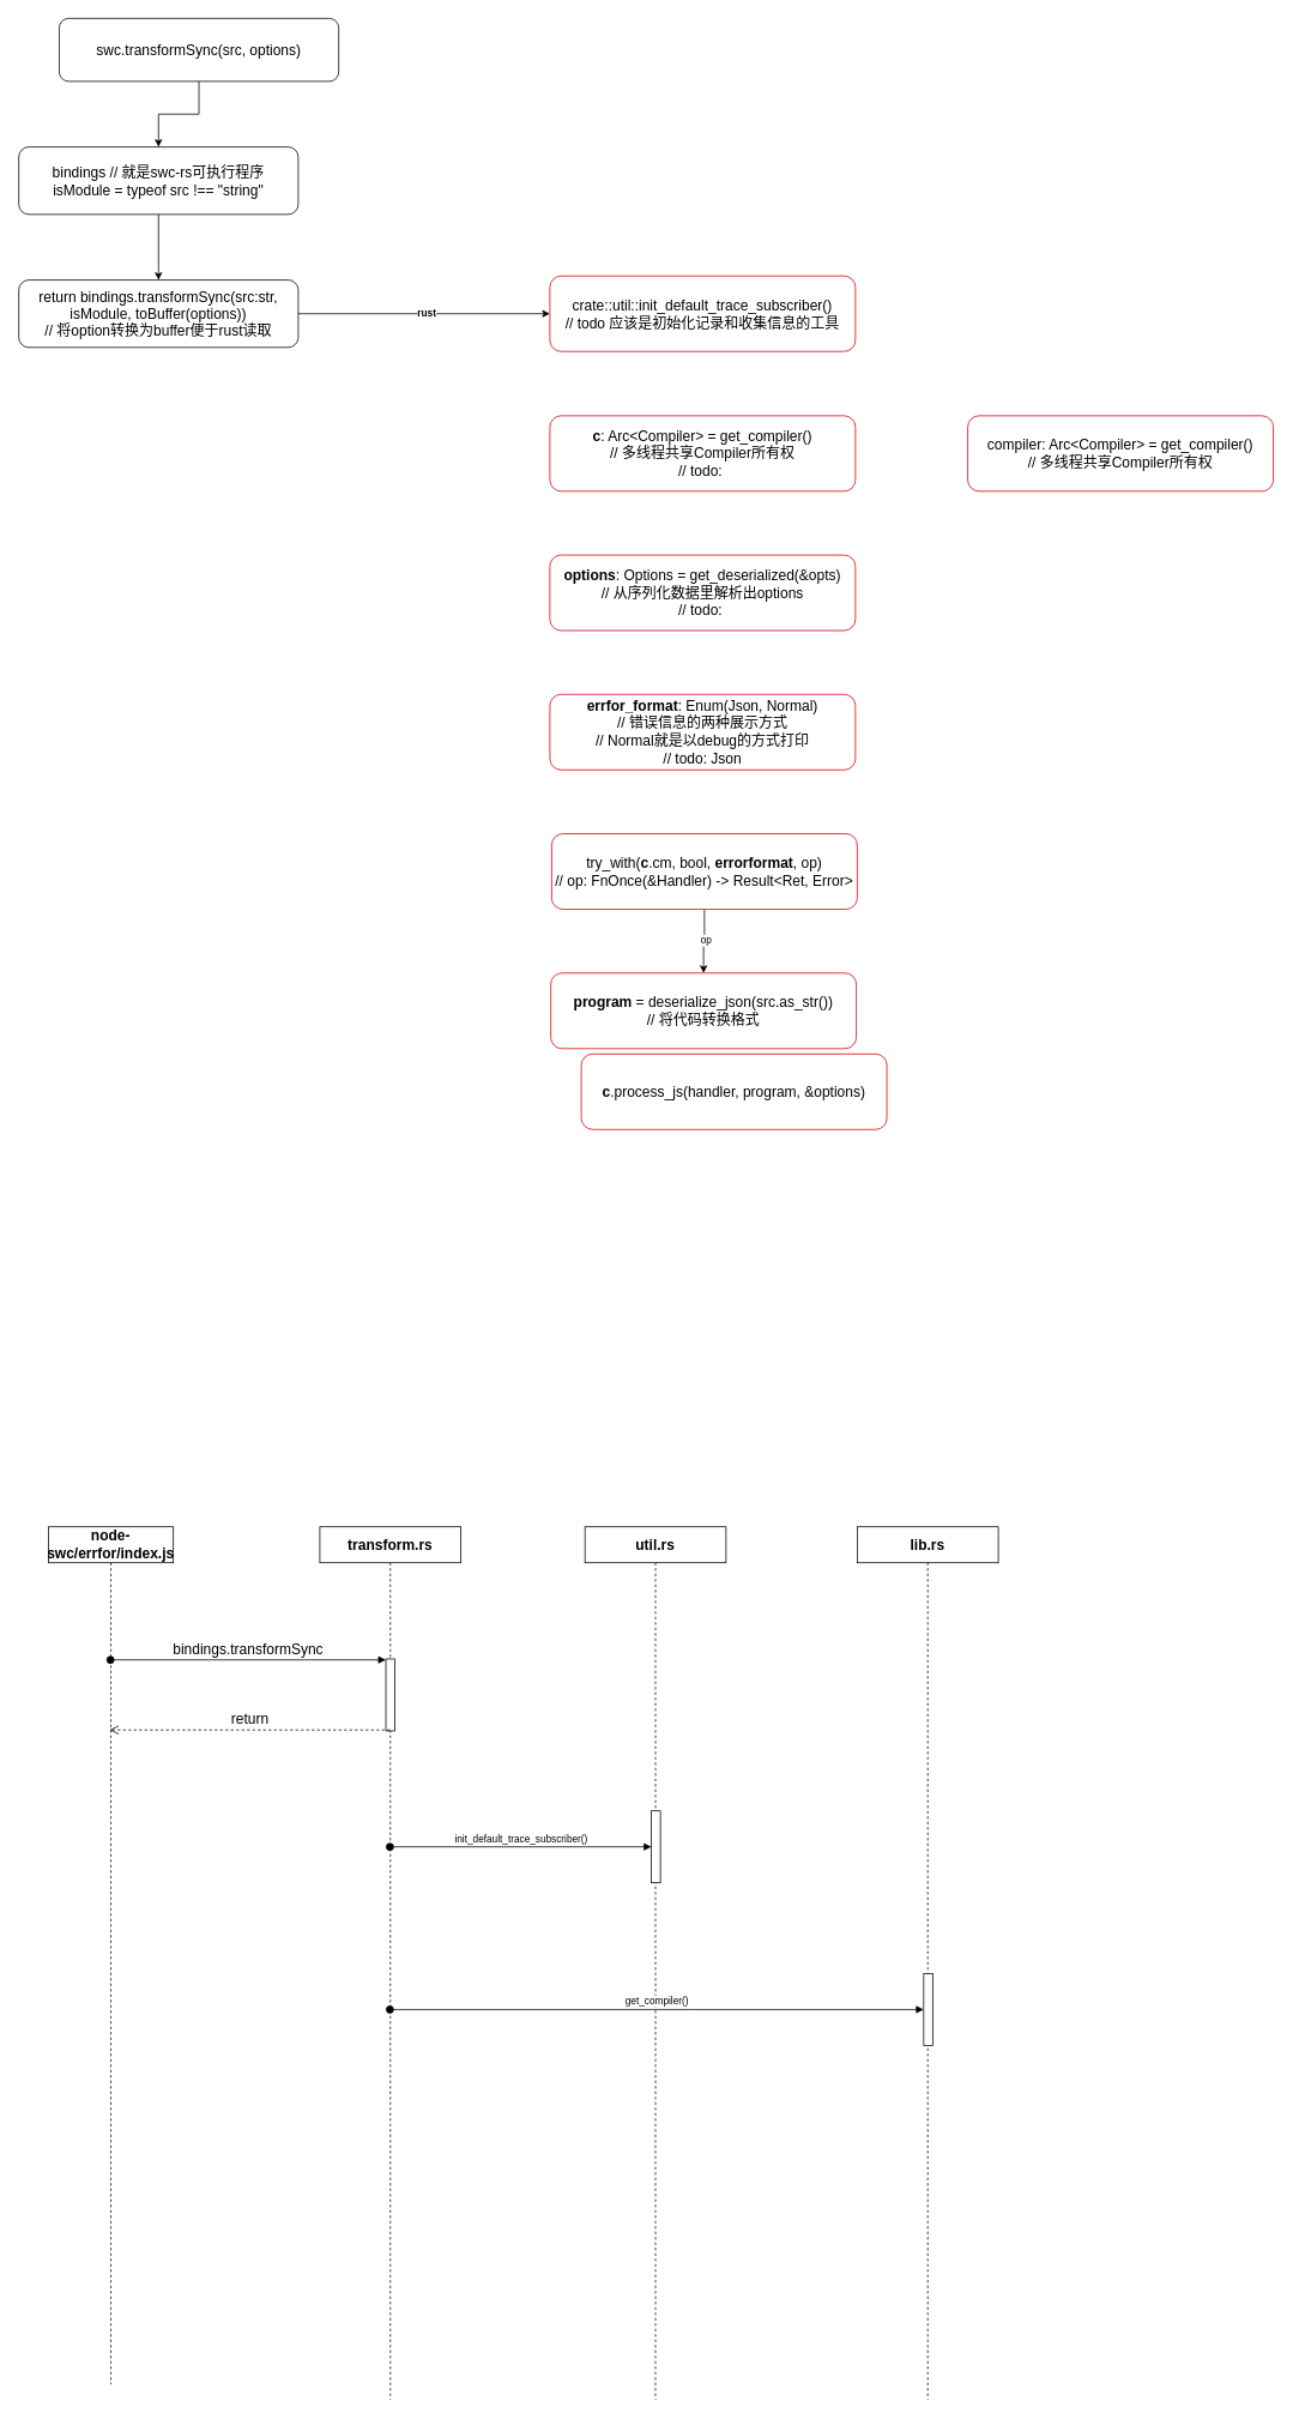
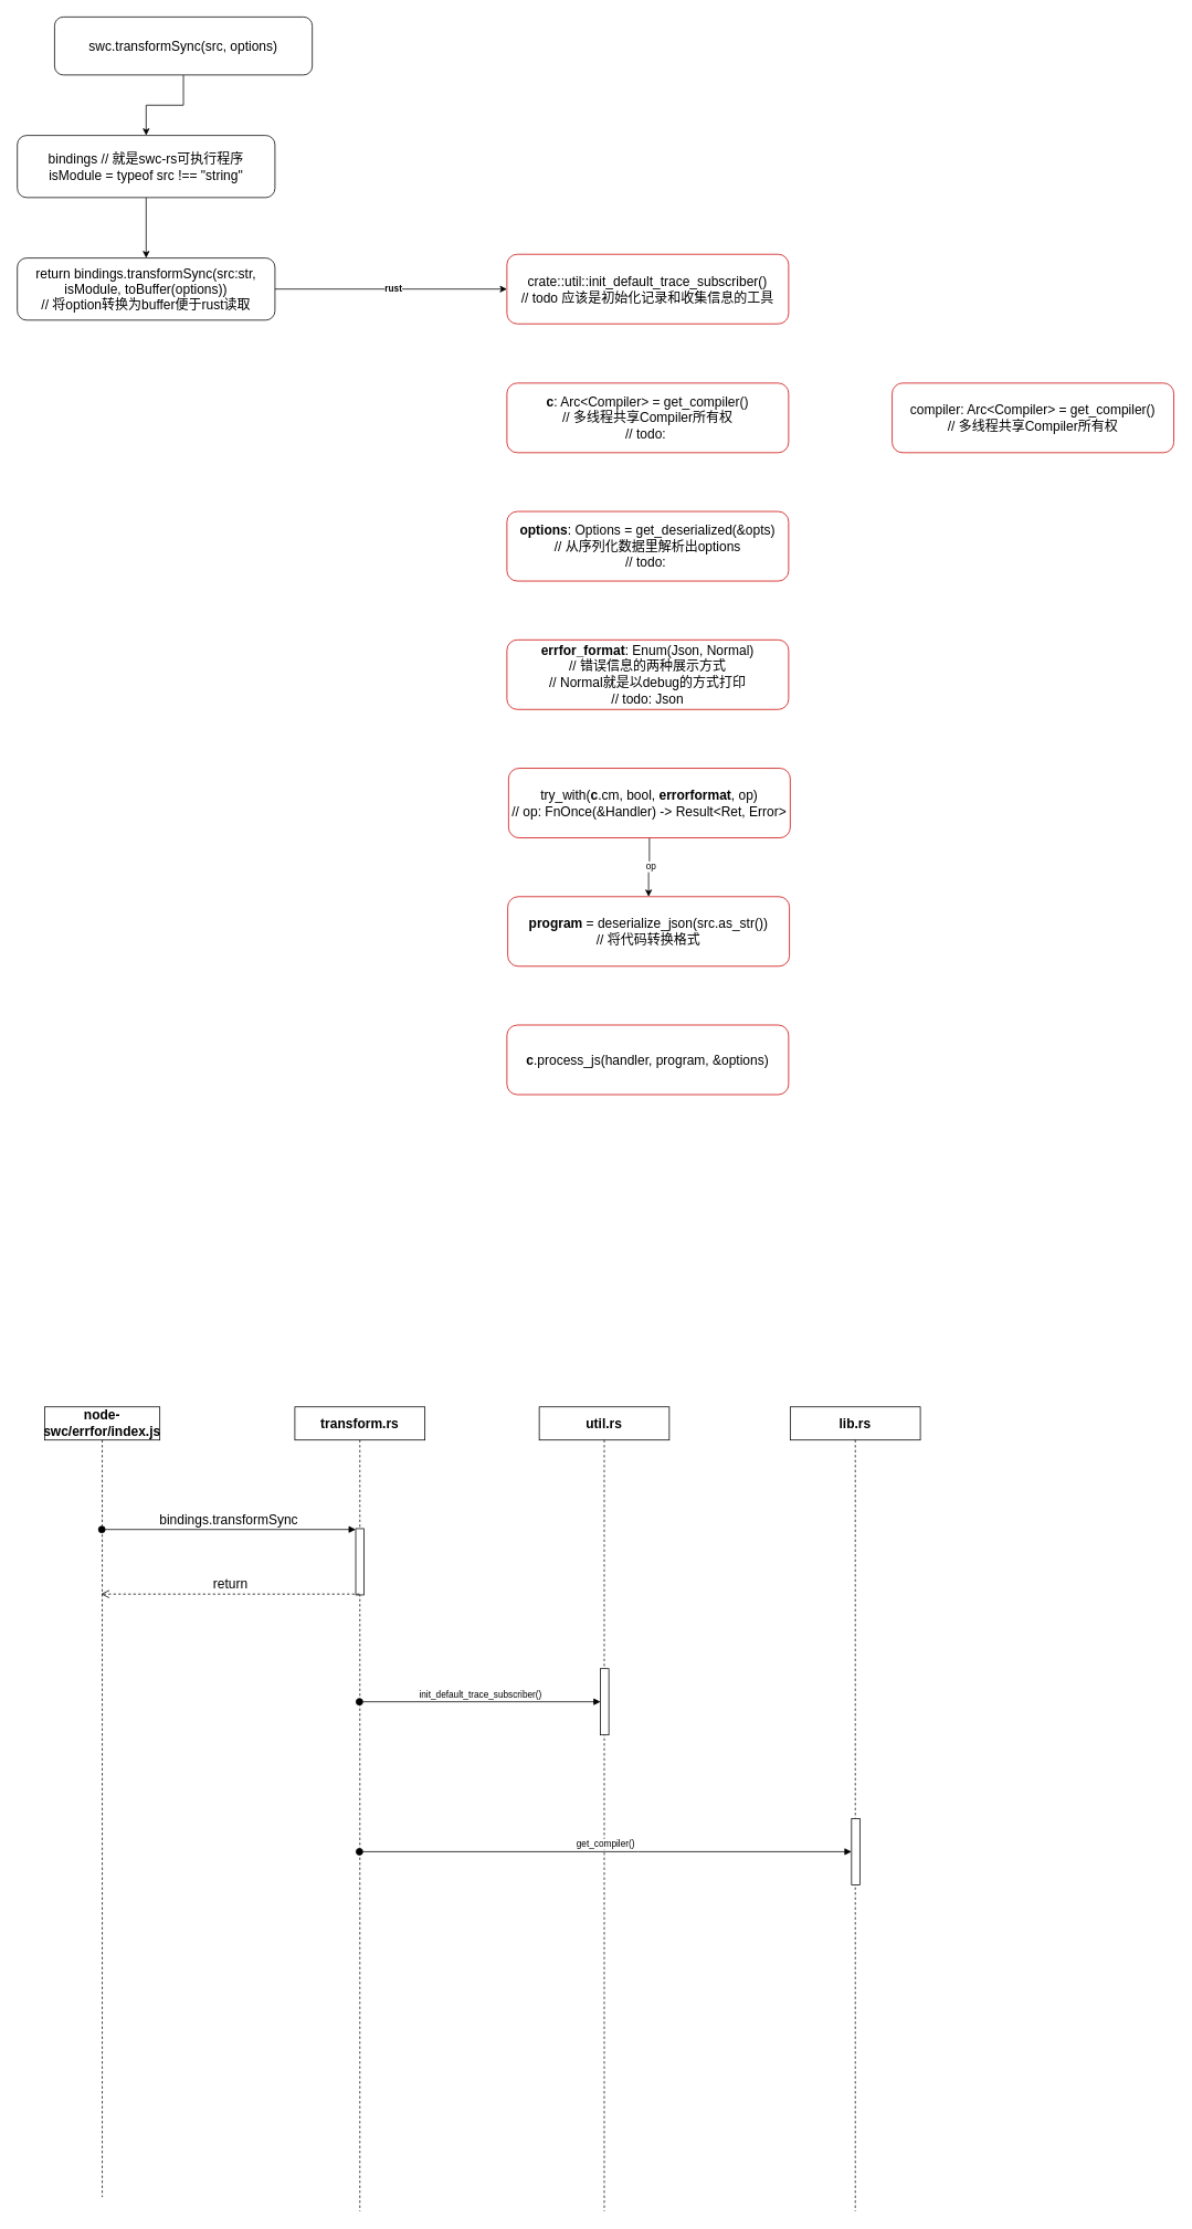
- <mxCell id="18" value="&lt;font style=&quot;font-size: 16px;&quot;&gt;&lt;b&gt;c&lt;/b&gt;.process_js(handler, program, &amp;amp;options)&lt;br&gt;&lt;/font&gt;" style="rounded=1;whiteSpace=wrap;html=1;strokeColor=#CC0000;" vertex="1" parent="1"><mxGeometry x="646" y="1172" width="340" height="84" as="geometry" /></mxCell>
+ <mxCell id="18" value="&lt;font style=&quot;font-size: 16px;&quot;&gt;&lt;b&gt;c&lt;/b&gt;.process_js(handler, program, &amp;amp;options)&lt;br&gt;&lt;/font&gt;" style="rounded=1;whiteSpace=wrap;html=1;strokeColor=#CC0000;" vertex="1" parent="1"><mxGeometry x="611" y="1237" width="340" height="84" as="geometry" /></mxCell>
